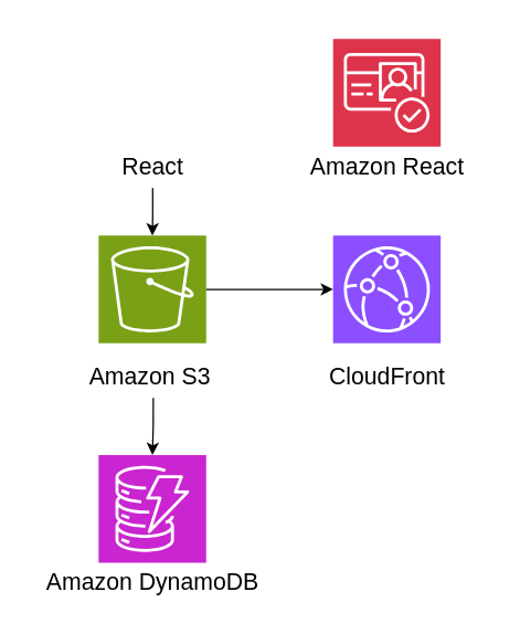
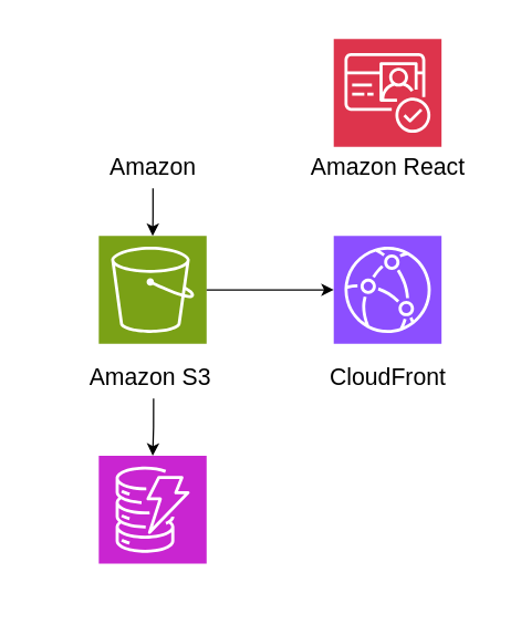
- <mxCell id="10" value="React" style="text;html=1;align=center;verticalAlign=middle;resizable=0;points=[];autosize=1;strokeColor=none;fillColor=none;fontSize=17;" vertex="1" parent="1"><mxGeometry x="75" y="105.5" width="70" height="30" as="geometry" /></mxCell>
+ <mxCell id="10" value="Amazon" style="text;html=1;align=center;verticalAlign=middle;resizable=0;points=[];autosize=1;strokeColor=none;fillColor=none;fontSize=17;" vertex="1" parent="1"><mxGeometry x="75" y="105.5" width="70" height="30" as="geometry" /></mxCell>
- <mxCell id="12" value="Amazon&amp;nbsp;DynamoDB" style="text;html=1;align=center;verticalAlign=middle;resizable=0;points=[];autosize=1;strokeColor=none;fillColor=none;fontSize=17;" vertex="1" parent="1"><mxGeometry x="20" y="407" width="180" height="30" as="geometry" /></mxCell>
